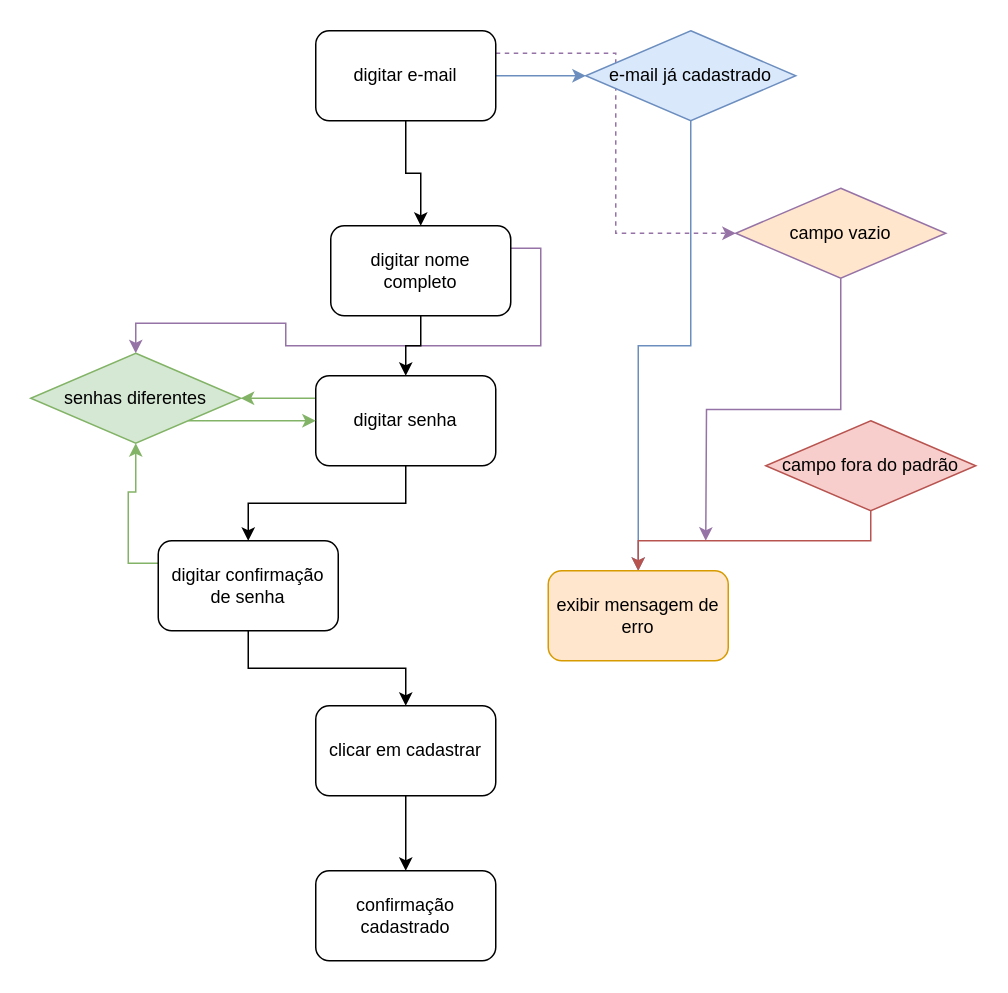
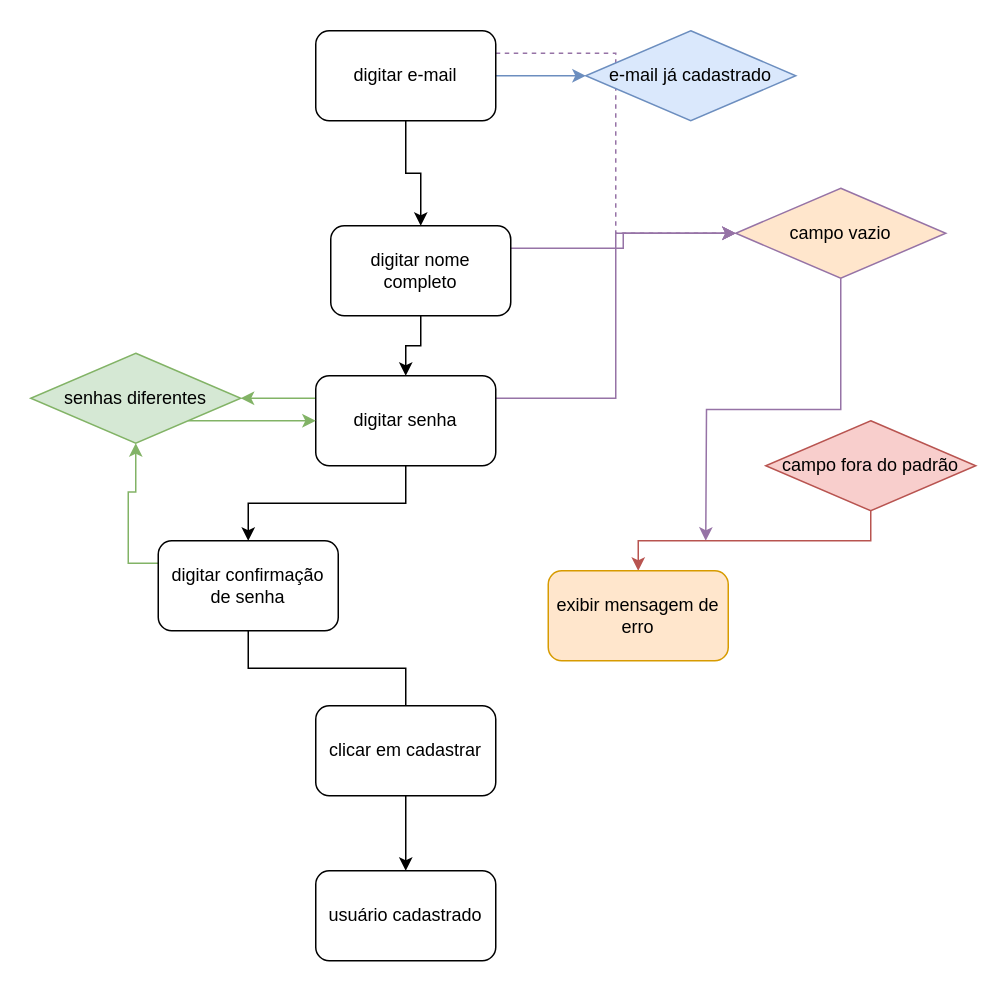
- <mxCell id="6" style="edgeStyle=orthogonalEdgeStyle;rounded=0;orthogonalLoop=1;jettySize=auto;html=1;exitX=1;exitY=0.25;exitDx=0;exitDy=0;fillColor=#e1d5e7;strokeColor=#9673a6;" edge="1" parent="1" source="8" target="25"><mxGeometry relative="1" as="geometry" /></mxCell>
+ <mxCell id="6" style="edgeStyle=orthogonalEdgeStyle;rounded=0;orthogonalLoop=1;jettySize=auto;html=1;exitX=1;exitY=0.25;exitDx=0;exitDy=0;entryX=0;entryY=0.5;entryDx=0;entryDy=0;fillColor=#e1d5e7;strokeColor=#9673a6;" edge="1" parent="1" source="8" target="19"><mxGeometry relative="1" as="geometry" /></mxCell>
- <mxCell id="20" style="edgeStyle=orthogonalEdgeStyle;rounded=0;orthogonalLoop=1;jettySize=auto;html=1;exitX=0.5;exitY=1;exitDx=0;exitDy=0;entryX=0.5;entryY=0;entryDx=0;entryDy=0;fillColor=#dae8fc;strokeColor=#6c8ebf;" edge="1" parent="1" source="21" target="27"><mxGeometry relative="1" as="geometry" /></mxCell>
+ <mxCell id="9" style="edgeStyle=orthogonalEdgeStyle;rounded=0;orthogonalLoop=1;jettySize=auto;html=1;exitX=1;exitY=0.25;exitDx=0;exitDy=0;entryX=0;entryY=0.5;entryDx=0;entryDy=0;fillColor=#e1d5e7;strokeColor=#9673a6;" edge="1" parent="1" source="12" target="19"><mxGeometry relative="1" as="geometry" /></mxCell>
- <mxCell id="14" style="edgeStyle=orthogonalEdgeStyle;rounded=0;orthogonalLoop=1;jettySize=auto;html=1;exitX=0.5;exitY=1;exitDx=0;exitDy=0;entryX=0.5;entryY=0;entryDx=0;entryDy=0;" edge="1" parent="1" source="15" target="17"><mxGeometry relative="1" as="geometry" /></mxCell>
+ <mxCell id="14" style="edgeStyle=orthogonalEdgeStyle;rounded=0;orthogonalLoop=1;jettySize=auto;html=1;exitX=0.5;exitY=1;exitDx=0;exitDy=0;entryX=0.5;entryY=0;entryDx=0;entryDy=0;endArrow=none;" edge="1" parent="1" source="15" target="17"><mxGeometry relative="1" as="geometry" /></mxCell>
- <mxCell id="26" value="confirmação cadastrado" style="rounded=1;whiteSpace=wrap;html=1;" vertex="1" parent="1"><mxGeometry x="210" y="580" width="120" height="60" as="geometry" /></mxCell>
+ <mxCell id="26" value="usuário cadastrado" style="rounded=1;whiteSpace=wrap;html=1;" vertex="1" parent="1"><mxGeometry x="210" y="580" width="120" height="60" as="geometry" /></mxCell>
